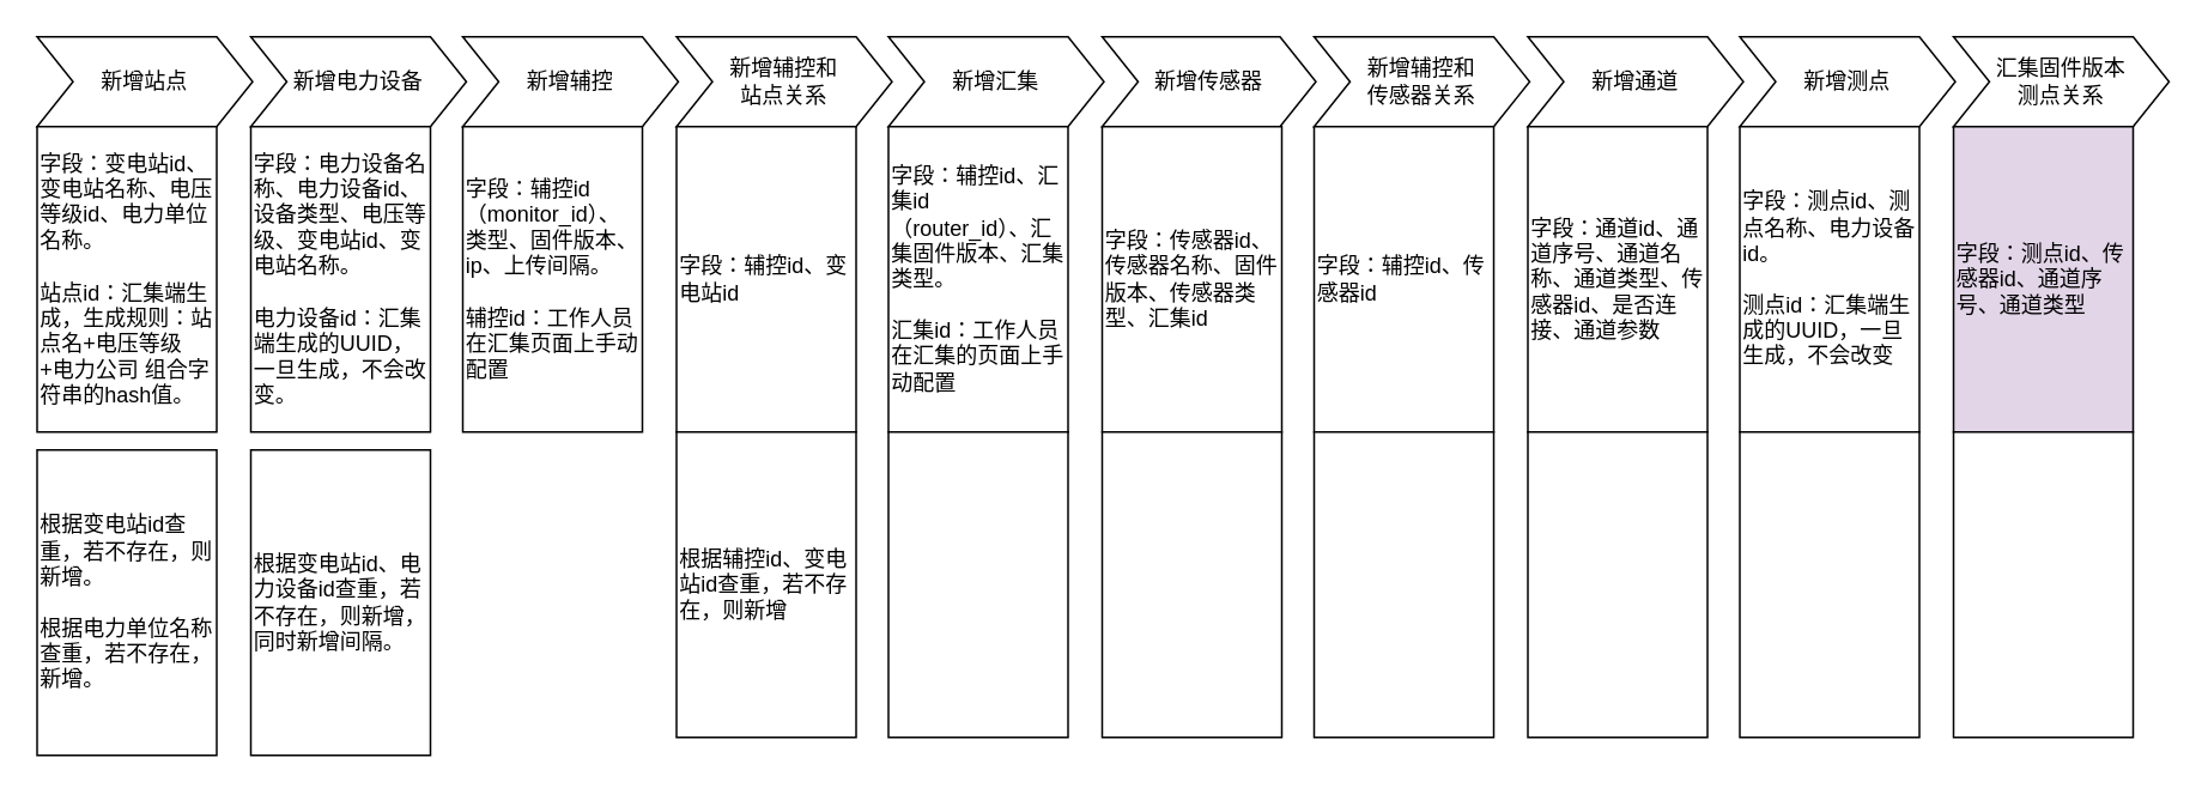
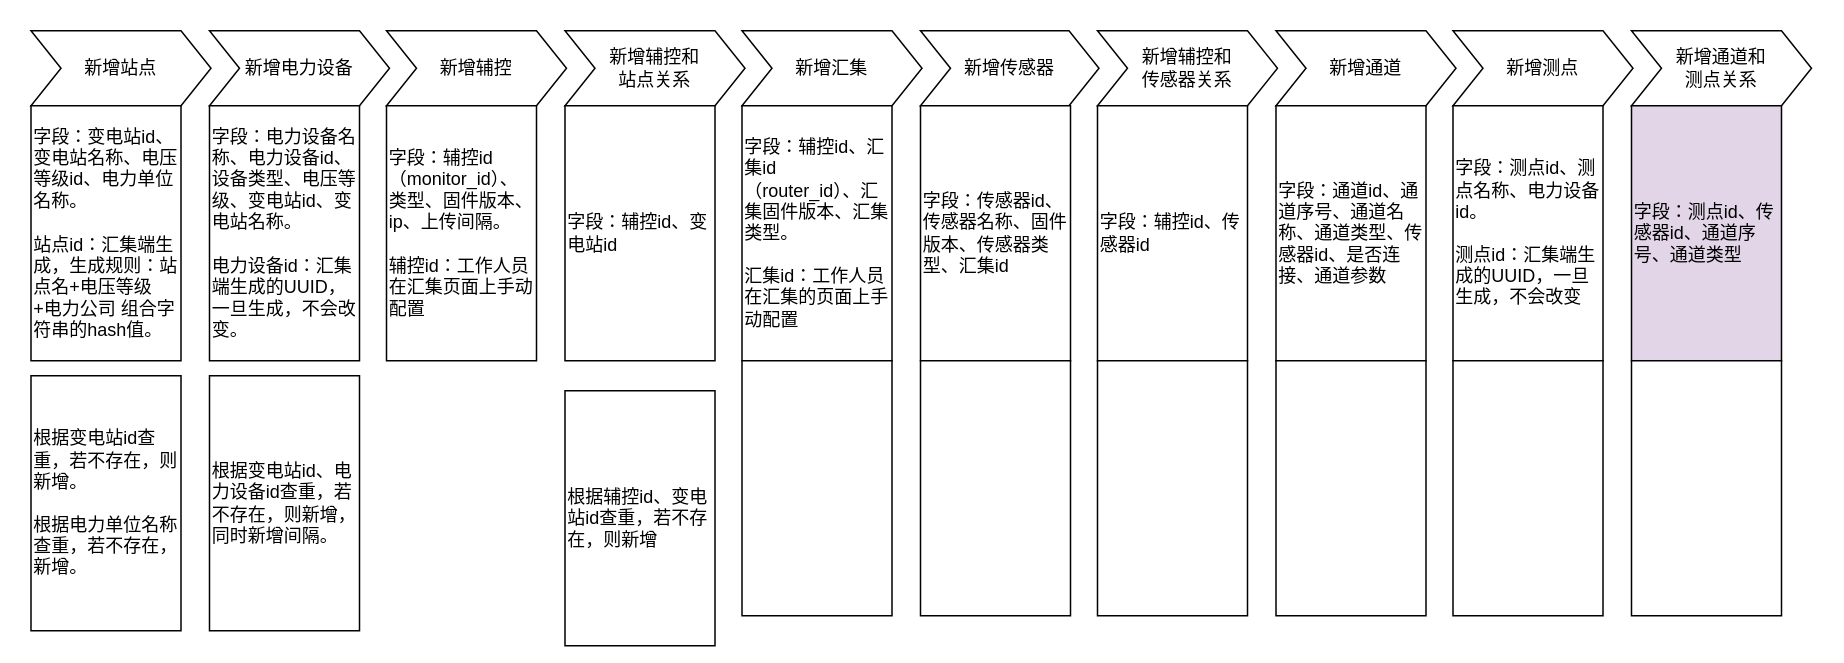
- <mxCell id="30" value="汇集固件版本&lt;br&gt;测点关系" style="shape=step;perimeter=stepPerimeter;whiteSpace=wrap;html=1;fixedSize=1;" parent="29" vertex="1"><mxGeometry width="120" height="50" as="geometry" /></mxCell>
+ <mxCell id="30" value="新增通道和&lt;br&gt;测点关系" style="shape=step;perimeter=stepPerimeter;whiteSpace=wrap;html=1;fixedSize=1;" parent="29" vertex="1"><mxGeometry width="120" height="50" as="geometry" /></mxCell>
- <mxCell id="34" value="根据辅控id、变电站id查重，若不存在，则新增" style="rounded=0;whiteSpace=wrap;html=1;align=left;" parent="1" vertex="1"><mxGeometry x="376" y="240" width="100" height="170" as="geometry" /></mxCell>
+ <mxCell id="34" value="根据辅控id、变电站id查重，若不存在，则新增" style="rounded=0;whiteSpace=wrap;html=1;align=left;" parent="1" vertex="1"><mxGeometry x="376" y="260" width="100" height="170" as="geometry" /></mxCell>
